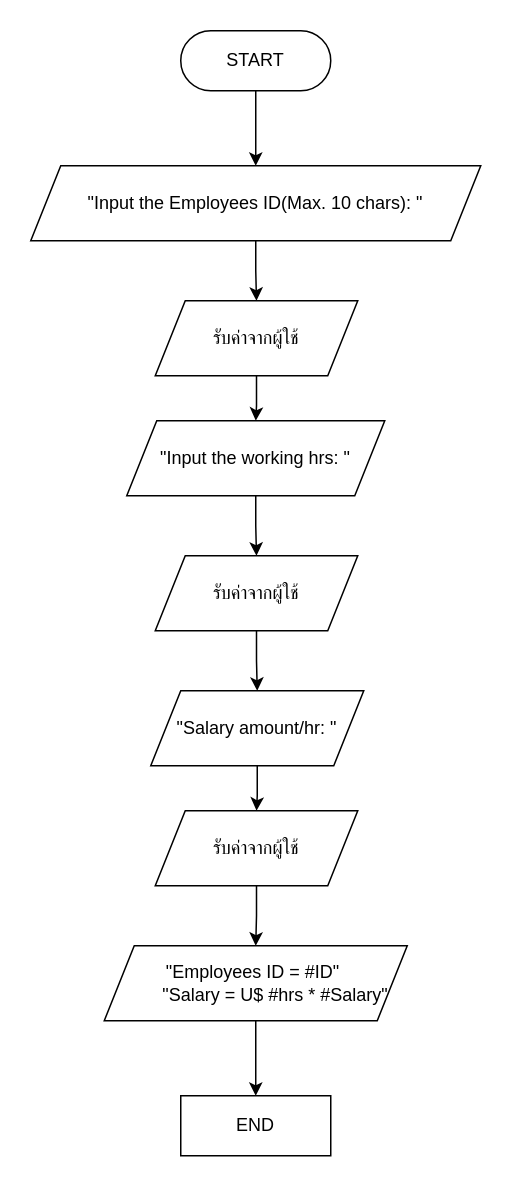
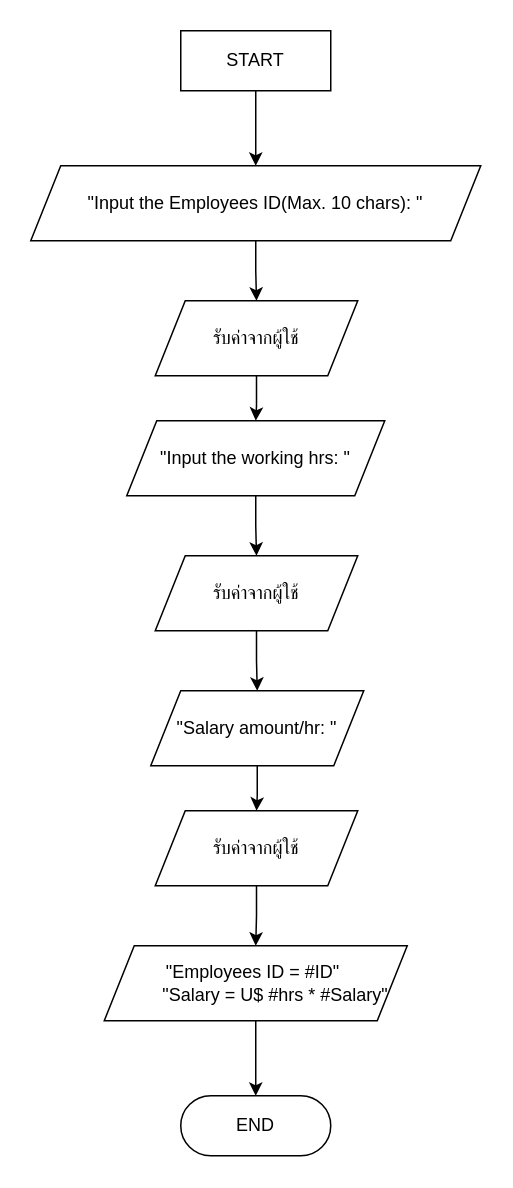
- <mxCell id="3" value="START" style="rounded=1;whiteSpace=wrap;html=1;arcSize=50;" vertex="1" parent="1"><mxGeometry x="120" y="20" width="100" height="40" as="geometry" /></mxCell>
+ <mxCell id="3" value="START" style="whiteSpace=wrap;html=1;arcSize=50;rounded=0;" vertex="1" parent="1"><mxGeometry x="120" y="20" width="100" height="40" as="geometry" /></mxCell>
- <mxCell id="18" value="END" style="whiteSpace=wrap;html=1;arcSize=50;rounded=0;" vertex="1" parent="1"><mxGeometry x="120" y="730" width="100" height="40" as="geometry" /></mxCell>
+ <mxCell id="18" value="END" style="rounded=1;whiteSpace=wrap;html=1;arcSize=50;" vertex="1" parent="1"><mxGeometry x="120" y="730" width="100" height="40" as="geometry" /></mxCell>
